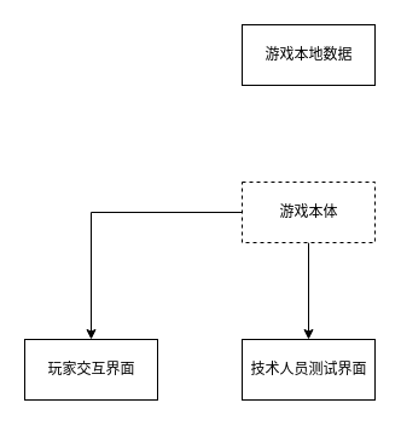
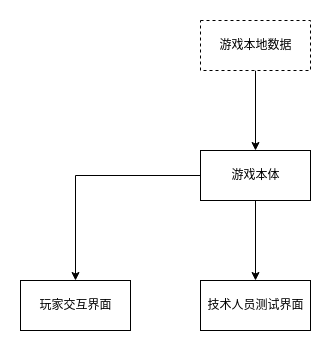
- <mxCell id="3" value="游戏本地数据" parent="1" style="html=1;" vertex="1"><mxGeometry as="geometry" y="20" x="200" height="50" width="110" /></mxCell>
+ <mxCell id="3" value="游戏本地数据" parent="1" style="html=1;dashed=1;" vertex="1"><mxGeometry as="geometry" y="20" x="200" height="50" width="110" /></mxCell>
+ <mxCell id="2" value="" parent="1" target="6" edge="1" style="edgeStyle=orthogonalEdgeStyle;rounded=0;orthogonalLoop=1;jettySize=auto;html=1;" source="3"><mxGeometry as="geometry" relative="1" /></mxCell>
- <mxCell id="6" value="游戏本体" parent="1" style="html=1;dashed=1;" vertex="1"><mxGeometry as="geometry" y="150" x="200" height="50" width="110" /></mxCell>
+ <mxCell id="6" value="游戏本体" parent="1" style="html=1;" vertex="1"><mxGeometry as="geometry" y="150" x="200" height="50" width="110" /></mxCell>
